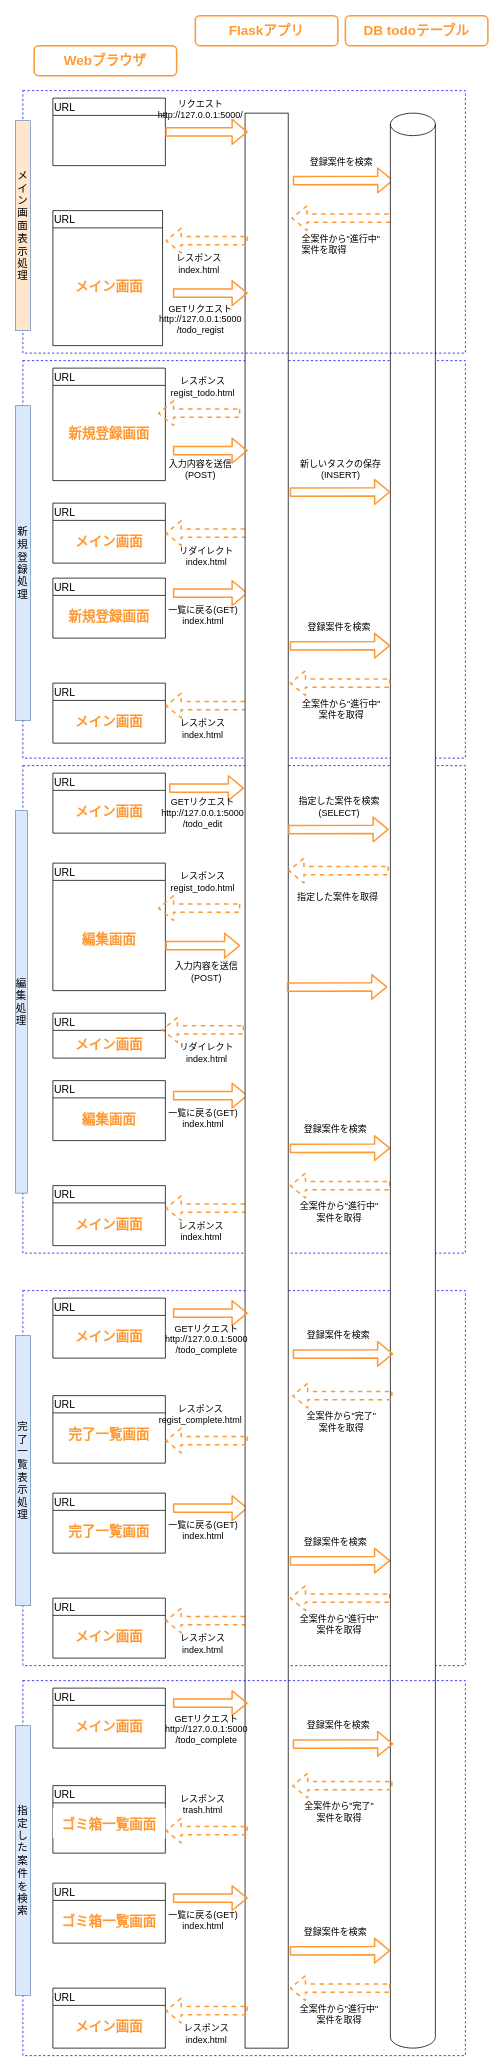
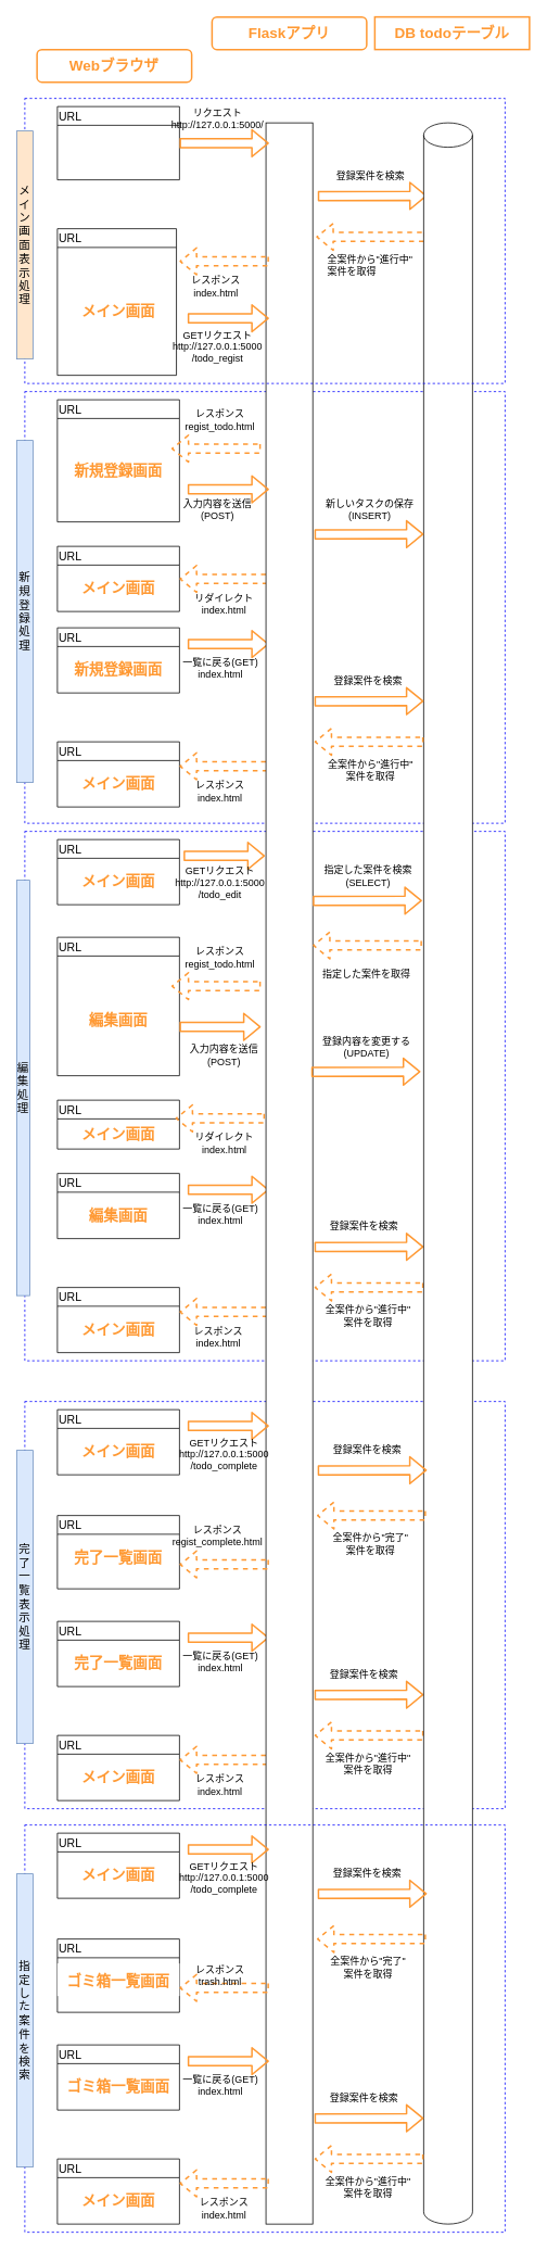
- <mxCell id="55" value="DB todoテーブル" style="rounded=1;whiteSpace=wrap;strokeColor=#FF9933;strokeWidth=2;fontStyle=1;fontSize=18;fontColor=#FF9933;" parent="1" vertex="1"><mxGeometry x="460" y="20" width="190" height="40" as="geometry" /></mxCell>
+ <mxCell id="55" value="DB todoテーブル" style="whiteSpace=wrap;strokeColor=#FF9933;strokeWidth=2;fontStyle=1;fontSize=18;fontColor=#FF9933;rounded=0;" parent="1" vertex="1"><mxGeometry x="460" y="20" width="190" height="40" as="geometry" /></mxCell>
+ <mxCell id="141" value="登録内容を変更する(UPDATE)" style="text;html=1;align=center;verticalAlign=middle;whiteSpace=wrap;rounded=0;" parent="139" vertex="1"><mxGeometry x="8.13" width="120" height="30" as="geometry" /></mxCell>
- <mxCell id="126" value="レスポンス&lt;div&gt;&lt;span style=&quot;background-color: transparent;&quot;&gt;trash.html&lt;/span&gt;&lt;/div&gt;" style="text;html=1;align=center;verticalAlign=middle;whiteSpace=wrap;rounded=0;" vertex="1" parent="1"><mxGeometry x="235.002" y="2390" width="70.001" height="30" as="geometry" /></mxCell>
+ <mxCell id="126" value="レスポンス&lt;div&gt;&lt;span style=&quot;background-color: transparent;&quot;&gt;trash.html&lt;/span&gt;&lt;/div&gt;" style="text;html=1;align=center;verticalAlign=middle;whiteSpace=wrap;rounded=0;" vertex="1" parent="1"><mxGeometry x="235.002" y="2410" width="70.001" height="30" as="geometry" /></mxCell>
